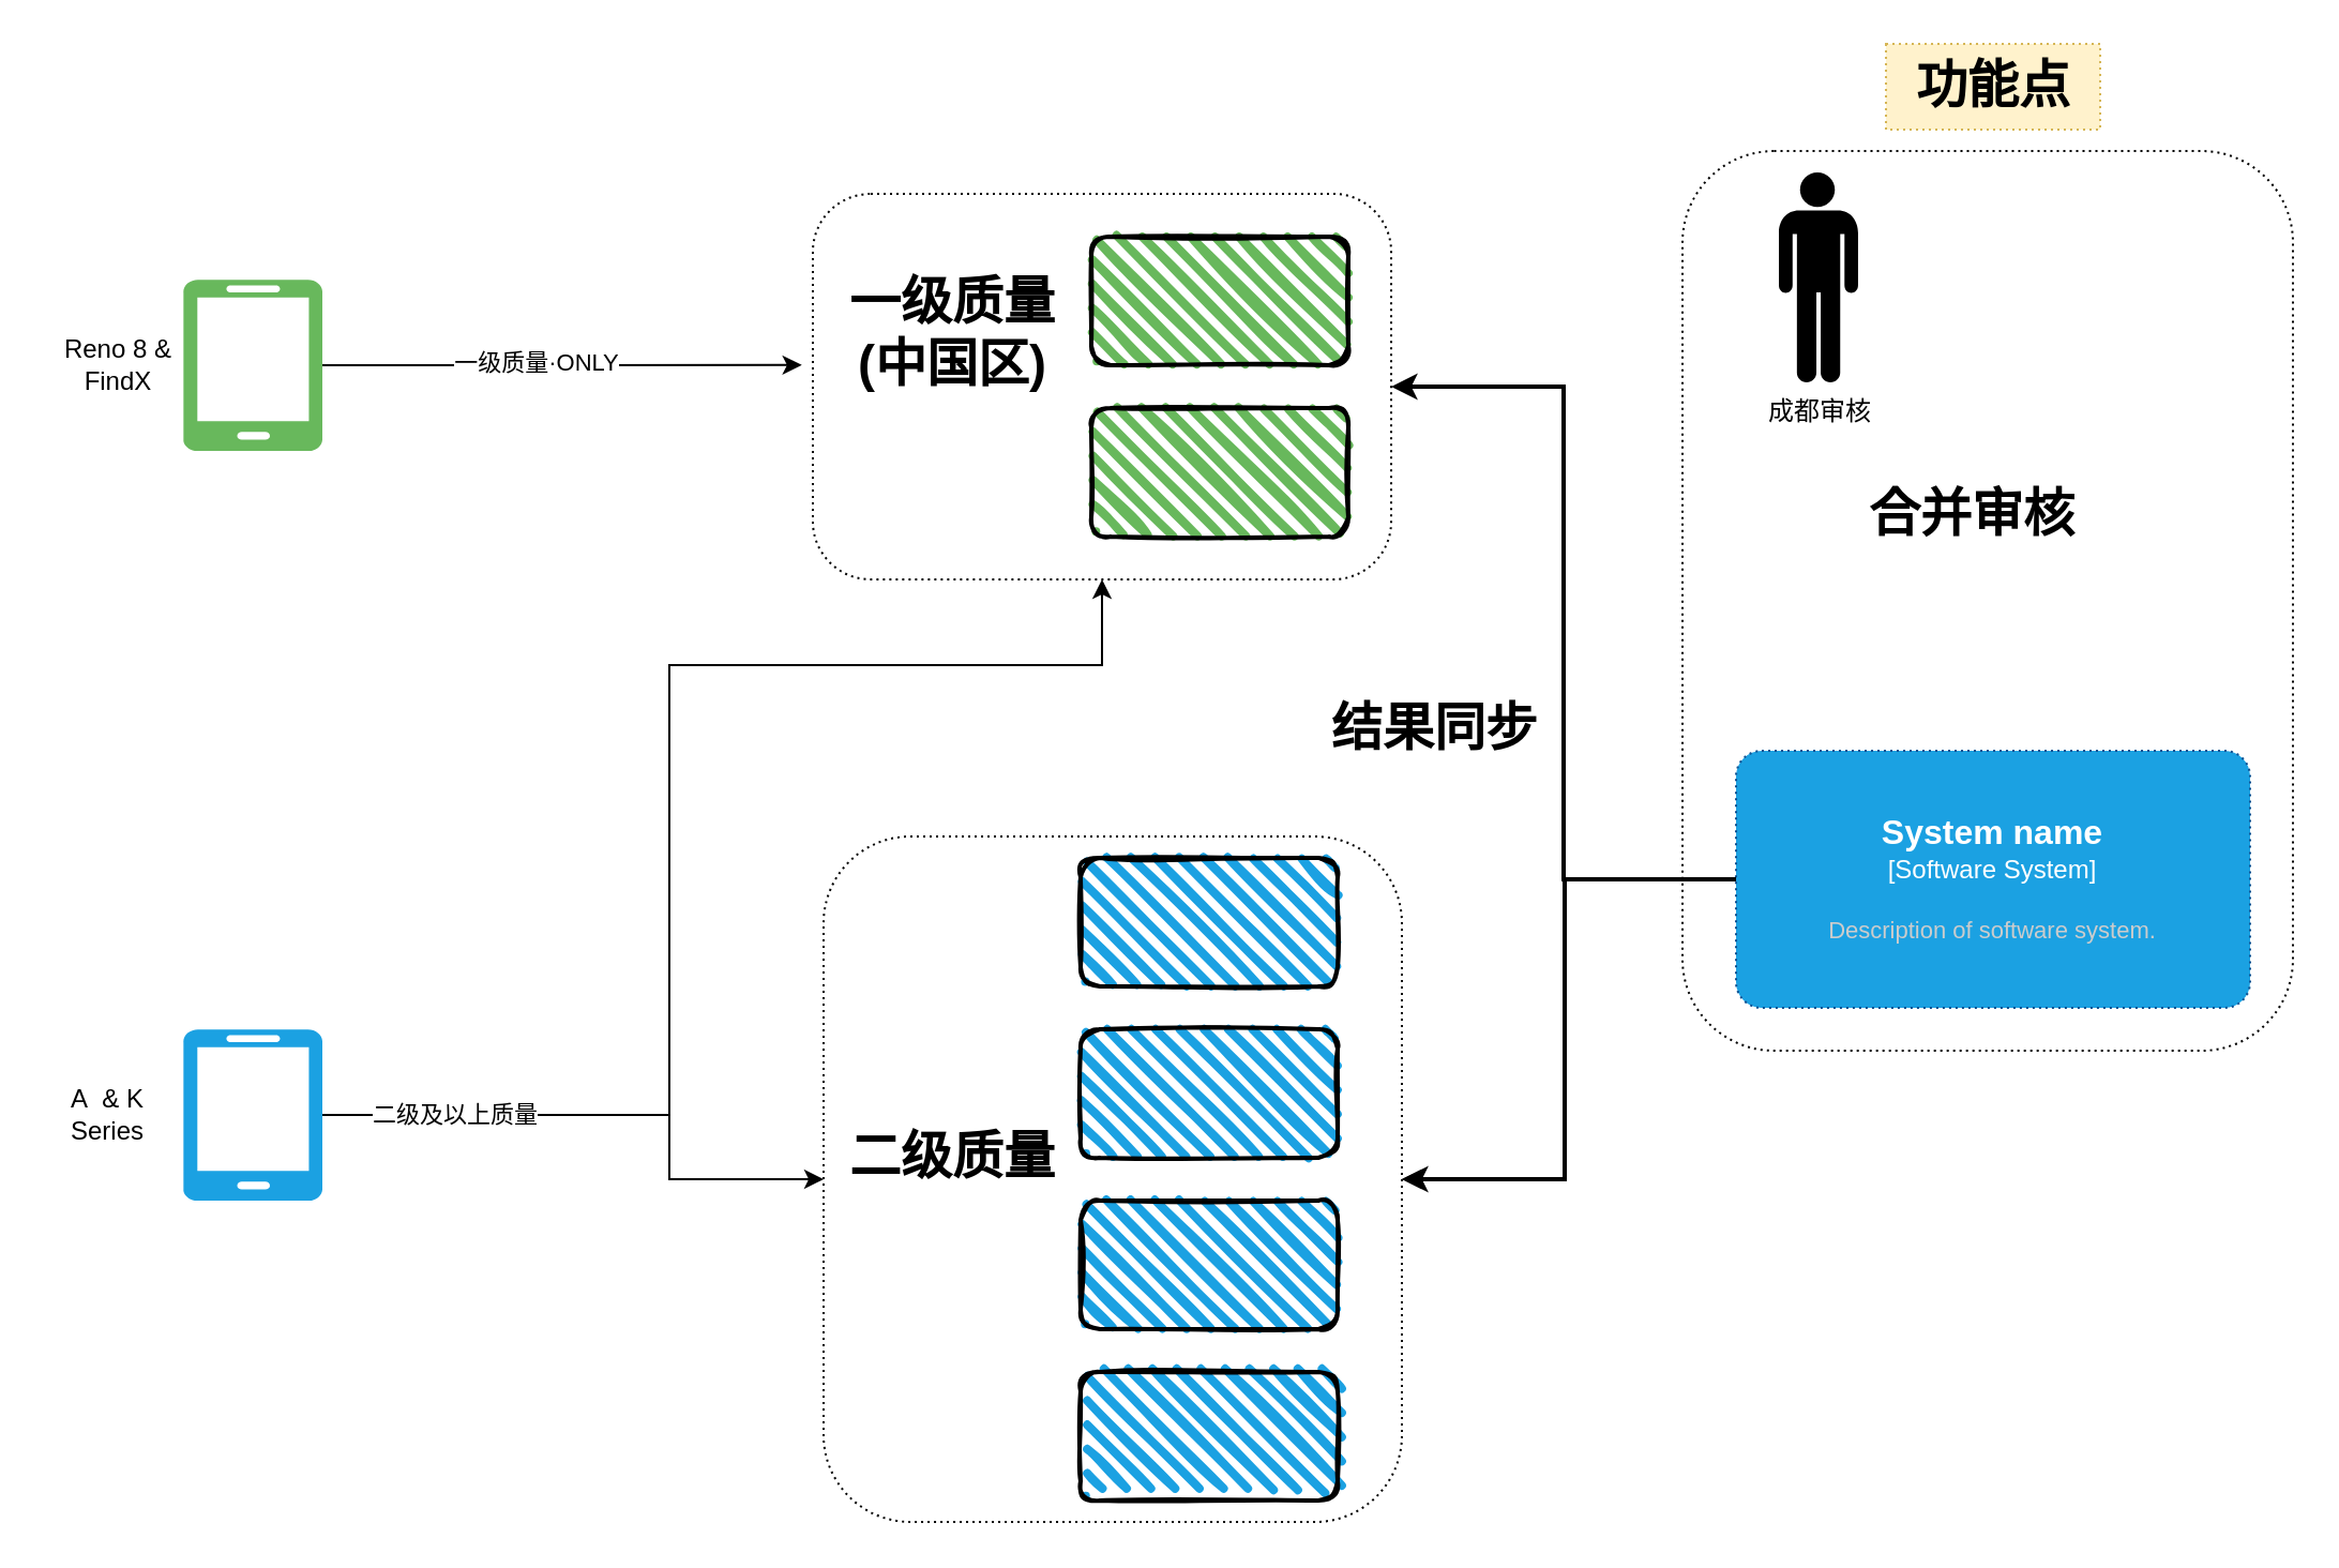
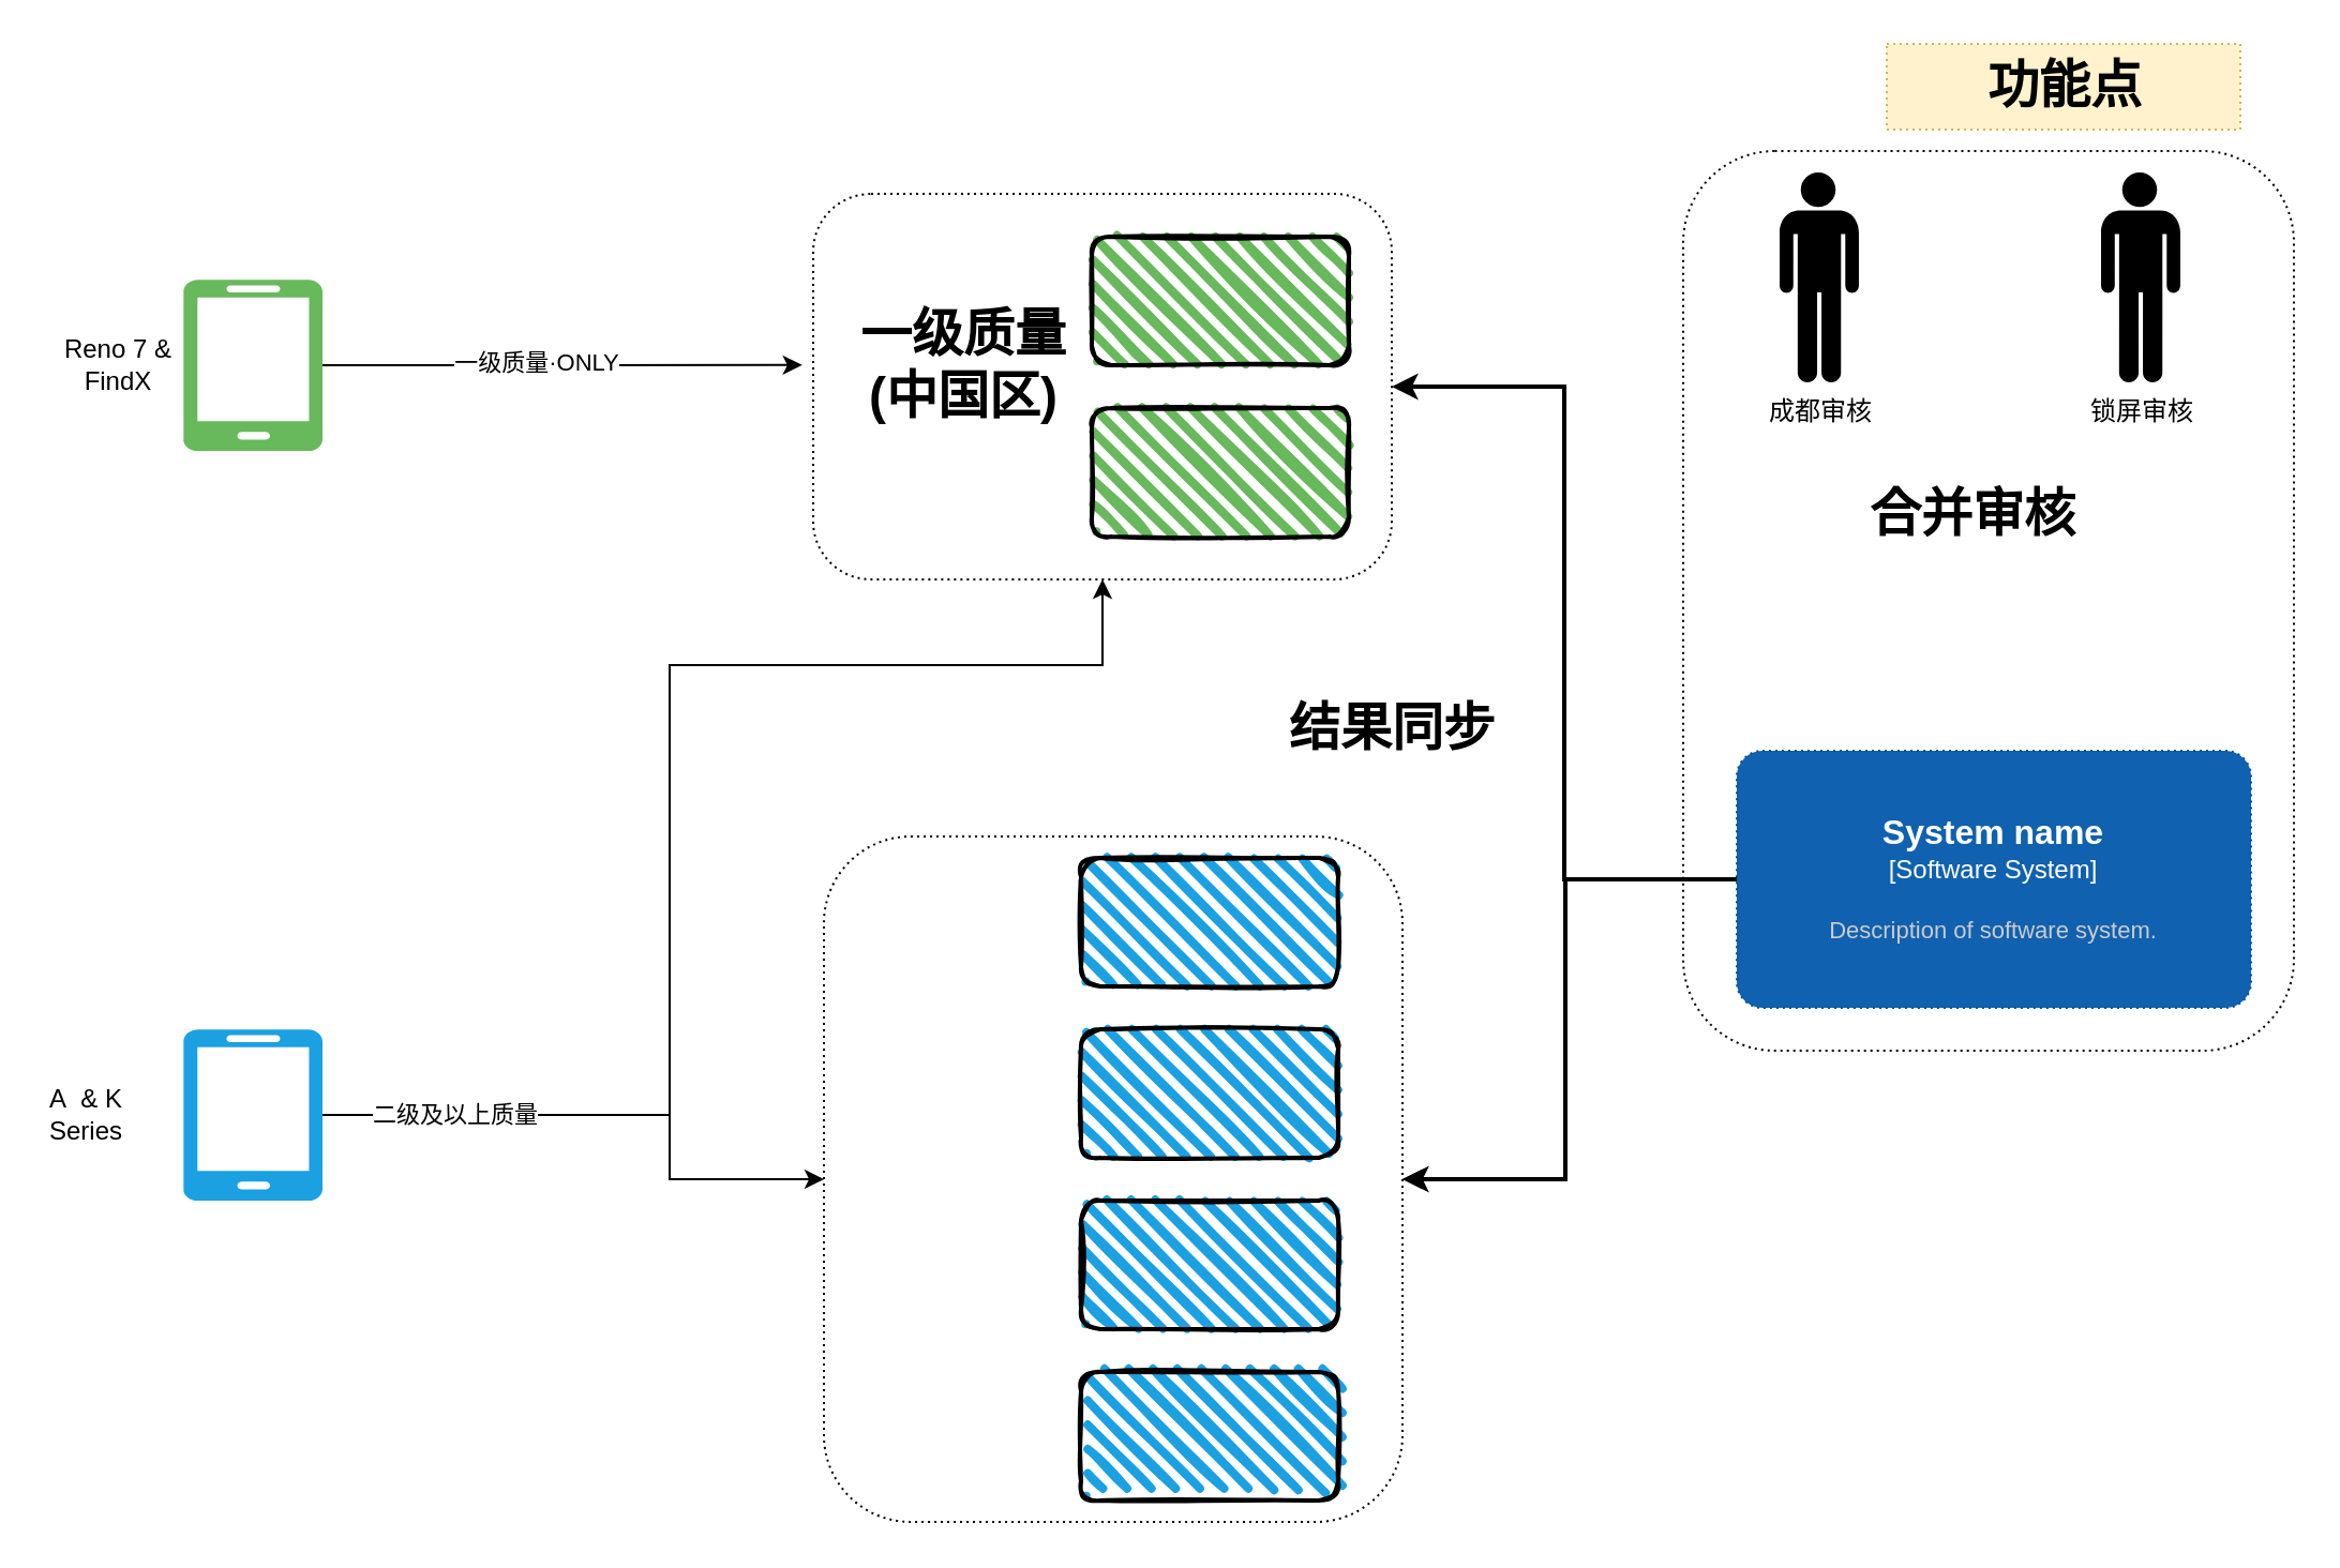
- <mxCell id="30" value="功能点" style="text;strokeColor=#d6b656;fillColor=#fff2cc;html=1;fontSize=24;fontStyle=1;verticalAlign=middle;align=center;dashed=1;dashPattern=1 2;" vertex="1" parent="1"><mxGeometry x="880" y="20" width="100" height="40" as="geometry" /></mxCell>
+ <mxCell id="30" value="功能点" style="text;strokeColor=#d6b656;fillColor=#fff2cc;html=1;fontSize=24;fontStyle=1;verticalAlign=middle;align=center;dashed=1;dashPattern=1 2;" vertex="1" parent="1"><mxGeometry x="880" y="20" width="165" height="40" as="geometry" /></mxCell>
+ <mxCell id="22" value="锁屏审核" style="shape=mxgraph.signs.people.man_1;html=1;pointerEvents=1;fillColor=#000000;strokeColor=none;verticalLabelPosition=bottom;verticalAlign=top;align=center;dashed=1;dashPattern=1 2;" vertex="1" parent="1"><mxGeometry x="980" y="80" width="37" height="98" as="geometry" /></mxCell>
- <mxCell id="18" value="一级质量&lt;br&gt;(中国区)" style="text;strokeColor=none;fillColor=none;html=1;fontSize=24;fontStyle=1;verticalAlign=middle;align=center;dashed=1;dashPattern=1 2;" parent="1" vertex="1"><mxGeometry x="394" y="135" width="100" height="40" as="geometry" /></mxCell>
+ <mxCell id="18" value="一级质量&lt;br&gt;(中国区)" style="text;strokeColor=none;fillColor=none;html=1;fontSize=24;fontStyle=1;verticalAlign=middle;align=center;dashed=1;dashPattern=1 2;" parent="1" vertex="1"><mxGeometry x="399" y="150" width="100" height="40" as="geometry" /></mxCell>
- <mxCell id="19" value="Reno 8 &amp;amp; FindX" style="text;html=1;strokeColor=none;fillColor=none;align=center;verticalAlign=middle;whiteSpace=wrap;rounded=0;dashed=1;dashPattern=1 2;" parent="1" vertex="1"><mxGeometry x="25" y="155" width="60" height="30" as="geometry" /></mxCell>
+ <mxCell id="19" value="Reno 7 &amp;amp; FindX" style="text;html=1;strokeColor=none;fillColor=none;align=center;verticalAlign=middle;whiteSpace=wrap;rounded=0;dashed=1;dashPattern=1 2;" parent="1" vertex="1"><mxGeometry x="25" y="155" width="60" height="30" as="geometry" /></mxCell>
- <mxCell id="28" value="结果同步" style="text;strokeColor=none;fillColor=none;html=1;fontSize=24;fontStyle=1;verticalAlign=middle;align=center;dashed=1;dashPattern=1 2;" vertex="1" parent="1"><mxGeometry x="629" y="320" width="80" height="40" as="geometry" /></mxCell>
+ <mxCell id="28" value="结果同步" style="text;strokeColor=none;fillColor=none;html=1;fontSize=24;fontStyle=1;verticalAlign=middle;align=center;dashed=1;dashPattern=1 2;" vertex="1" parent="1"><mxGeometry x="609" y="320" width="80" height="40" as="geometry" /></mxCell>
- <mxCell id="25" value="&lt;font style=&quot;font-size: 16px&quot;&gt;&lt;b&gt;System name&lt;/b&gt;&lt;/font&gt;&lt;div&gt;[Software System]&lt;/div&gt;&lt;br&gt;&lt;div&gt;&lt;font style=&quot;font-size: 11px&quot;&gt;&lt;font color=&quot;#cccccc&quot;&gt;Description of software system.&lt;/font&gt;&lt;/div&gt;" style="rounded=1;whiteSpace=wrap;html=1;labelBackgroundColor=none;fillColor=#1ba1e2;fontColor=#ffffff;align=center;arcSize=10;strokeColor=#0D5091;metaEdit=1;resizable=0;points=[[0.25,0,0],[0.5,0,0],[0.75,0,0],[1,0.25,0],[1,0.5,0],[1,0.75,0],[0.75,1,0],[0.5,1,0],[0.25,1,0],[0,0.75,0],[0,0.5,0],[0,0.25,0]];dashed=1;dashPattern=1 2;" vertex="1" parent="1"><mxGeometry x="810" y="350" width="240" height="120" as="geometry" /></mxCell>
+ <mxCell id="25" value="&lt;font style=&quot;font-size: 16px&quot;&gt;&lt;b&gt;System name&lt;/b&gt;&lt;/font&gt;&lt;div&gt;[Software System]&lt;/div&gt;&lt;br&gt;&lt;div&gt;&lt;font style=&quot;font-size: 11px&quot;&gt;&lt;font color=&quot;#cccccc&quot;&gt;Description of software system.&lt;/font&gt;&lt;/div&gt;" style="rounded=1;whiteSpace=wrap;html=1;labelBackgroundColor=none;fillColor=#1061B0;fontColor=#ffffff;align=center;arcSize=10;strokeColor=#0D5091;metaEdit=1;resizable=0;points=[[0.25,0,0],[0.5,0,0],[0.75,0,0],[1,0.25,0],[1,0.5,0],[1,0.75,0],[0.75,1,0],[0.5,1,0],[0.25,1,0],[0,0.75,0],[0,0.5,0],[0,0.25,0]];dashed=1;dashPattern=1 2;" vertex="1" parent="1"><mxGeometry x="810" y="350" width="240" height="120" as="geometry" /></mxCell>
- <mxCell id="20" value="A&amp;nbsp; &amp;amp; K Series" style="text;html=1;strokeColor=none;fillColor=none;align=center;verticalAlign=middle;whiteSpace=wrap;rounded=0;dashed=1;dashPattern=1 2;" parent="1" vertex="1"><mxGeometry x="20" y="505" width="60" height="30" as="geometry" /></mxCell>
+ <mxCell id="20" value="A&amp;nbsp; &amp;amp; K Series" style="text;html=1;strokeColor=none;fillColor=none;align=center;verticalAlign=middle;whiteSpace=wrap;rounded=0;dashed=1;dashPattern=1 2;" parent="1" vertex="1"><mxGeometry x="10" y="505" width="60" height="30" as="geometry" /></mxCell>
- <mxCell id="17" value="二级质量" style="text;strokeColor=none;fillColor=none;html=1;fontSize=24;fontStyle=1;verticalAlign=middle;align=center;dashed=1;dashPattern=1 2;" parent="1" vertex="1"><mxGeometry x="394" y="520" width="100" height="40" as="geometry" /></mxCell>
